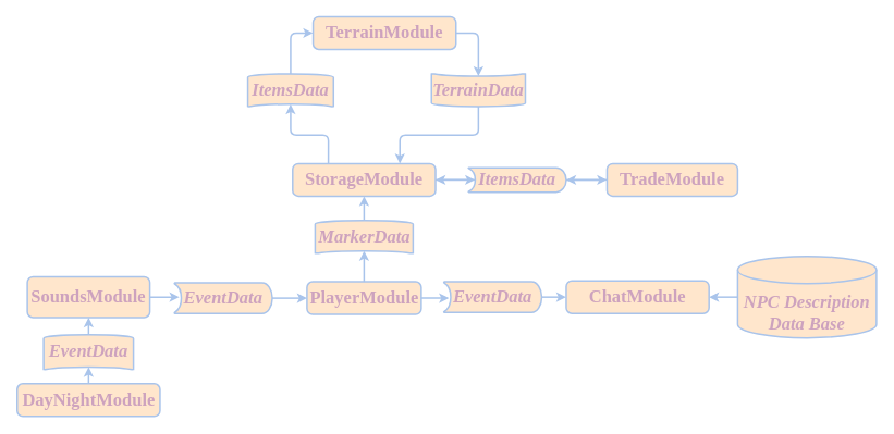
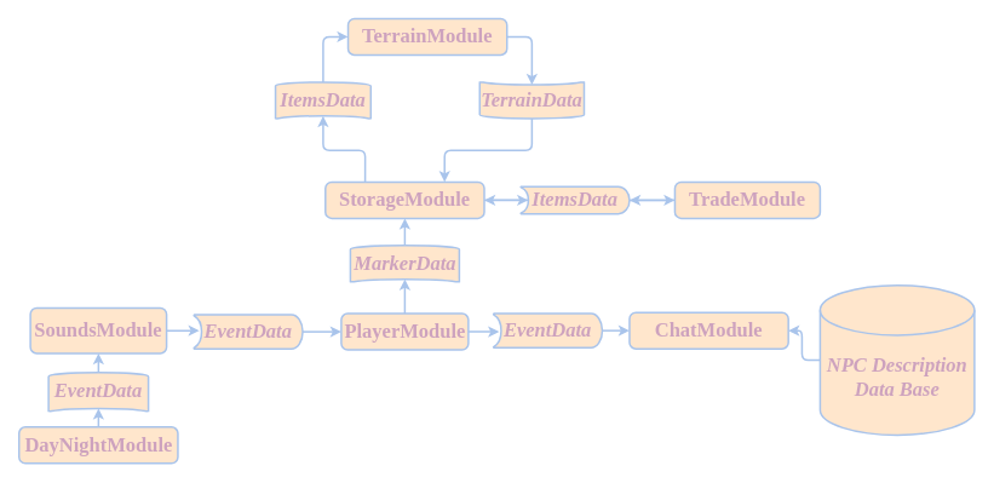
- <mxCell id="23" value="NPC Description Data Base" style="strokeWidth=2;html=1;shape=mxgraph.flowchart.database;whiteSpace=wrap;rounded=1;strokeColor=#A9C4EB;align=center;verticalAlign=middle;arcSize=14;fontFamily=Times New Roman;fontSize=22;fontColor=#CDA2BE;fontStyle=3;labelBackgroundColor=none;fillColor=#ffe6cc;spacingTop=38;" vertex="1" parent="1"><mxGeometry x="903" y="313.75" width="170" height="100" as="geometry" /></mxCell>
+ <mxCell id="23" value="NPC Description Data Base" style="strokeWidth=2;html=1;shape=mxgraph.flowchart.database;whiteSpace=wrap;rounded=1;strokeColor=#A9C4EB;align=center;verticalAlign=middle;arcSize=14;fontFamily=Times New Roman;fontSize=22;fontColor=#CDA2BE;fontStyle=3;labelBackgroundColor=none;fillColor=#ffe6cc;spacingTop=38;" vertex="1" parent="1"><mxGeometry x="903" y="313.75" width="170" height="165" as="geometry" /></mxCell>
